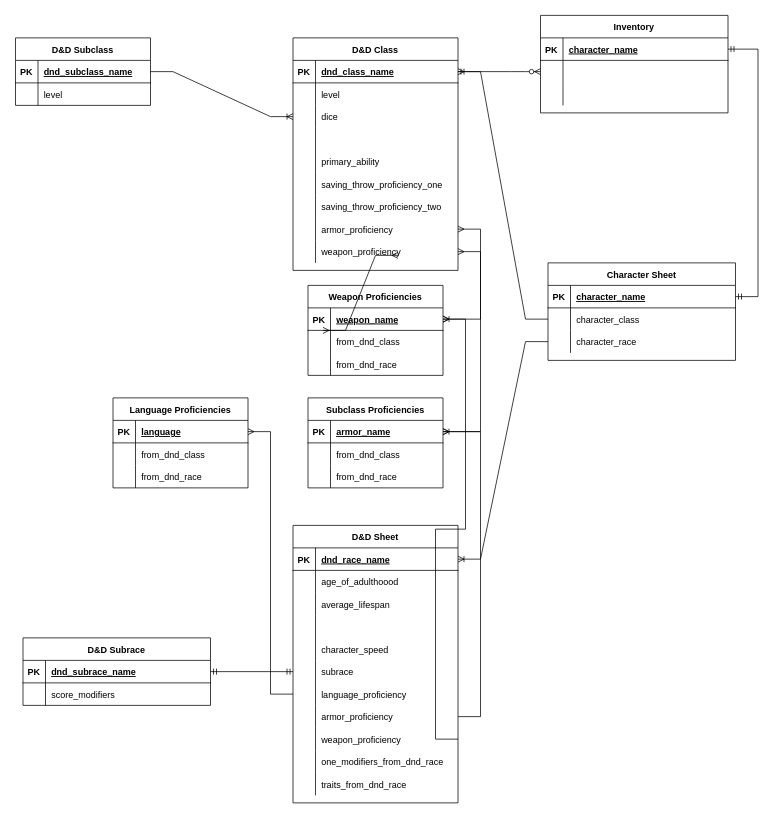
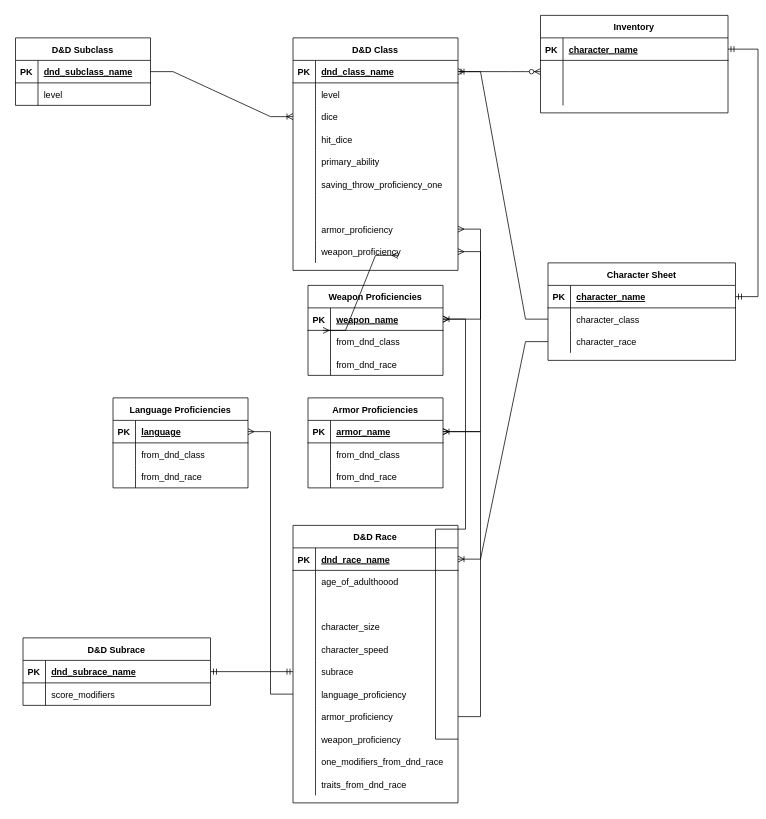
+ <mxCell id="35" value="hit_dice" style="shape=partialRectangle;overflow=hidden;connectable=0;fillColor=none;top=0;left=0;bottom=0;right=0;align=left;spacingLeft=6;" vertex="1" parent="33"><mxGeometry x="30" width="190" height="30" as="geometry"><mxRectangle width="190" height="30" as="alternateBounds" /></mxGeometry></mxCell>
- <mxCell id="44" value="saving_throw_proficiency_two " style="shape=partialRectangle;overflow=hidden;connectable=0;fillColor=none;top=0;left=0;bottom=0;right=0;align=left;spacingLeft=6;" vertex="1" parent="42"><mxGeometry x="30" width="190" height="30" as="geometry"><mxRectangle width="190" height="30" as="alternateBounds" /></mxGeometry></mxCell>
- <mxCell id="59" value="Subclass Proficiencies" style="shape=table;startSize=30;container=1;collapsible=1;childLayout=tableLayout;fixedRows=1;rowLines=0;fontStyle=1;align=center;resizeLast=1;" vertex="1" parent="1"><mxGeometry x="410" y="530" width="180" height="120" as="geometry" /></mxCell>
+ <mxCell id="59" value="Armor Proficiencies" style="shape=table;startSize=30;container=1;collapsible=1;childLayout=tableLayout;fixedRows=1;rowLines=0;fontStyle=1;align=center;resizeLast=1;" vertex="1" parent="1"><mxGeometry x="410" y="530" width="180" height="120" as="geometry" /></mxCell>
- <mxCell id="81" value="D&amp;D Sheet" style="shape=table;startSize=30;container=1;collapsible=1;childLayout=tableLayout;fixedRows=1;rowLines=0;fontStyle=1;align=center;resizeLast=1;" vertex="1" parent="1"><mxGeometry x="390" y="700" width="220" height="370" as="geometry" /></mxCell>
+ <mxCell id="81" value="D&amp;D Race" style="shape=table;startSize=30;container=1;collapsible=1;childLayout=tableLayout;fixedRows=1;rowLines=0;fontStyle=1;align=center;resizeLast=1;" vertex="1" parent="1"><mxGeometry x="390" y="700" width="220" height="370" as="geometry" /></mxCell>
- <mxCell id="90" value="average_lifespan" style="shape=partialRectangle;overflow=hidden;connectable=0;fillColor=none;top=0;left=0;bottom=0;right=0;align=left;spacingLeft=6;" vertex="1" parent="88"><mxGeometry x="30" width="190" height="30" as="geometry"><mxRectangle width="190" height="30" as="alternateBounds" /></mxGeometry></mxCell>
+ <mxCell id="93" value="character_size" style="shape=partialRectangle;overflow=hidden;connectable=0;fillColor=none;top=0;left=0;bottom=0;right=0;align=left;spacingLeft=6;" vertex="1" parent="91"><mxGeometry x="30" width="190" height="30" as="geometry"><mxRectangle width="190" height="30" as="alternateBounds" /></mxGeometry></mxCell>
